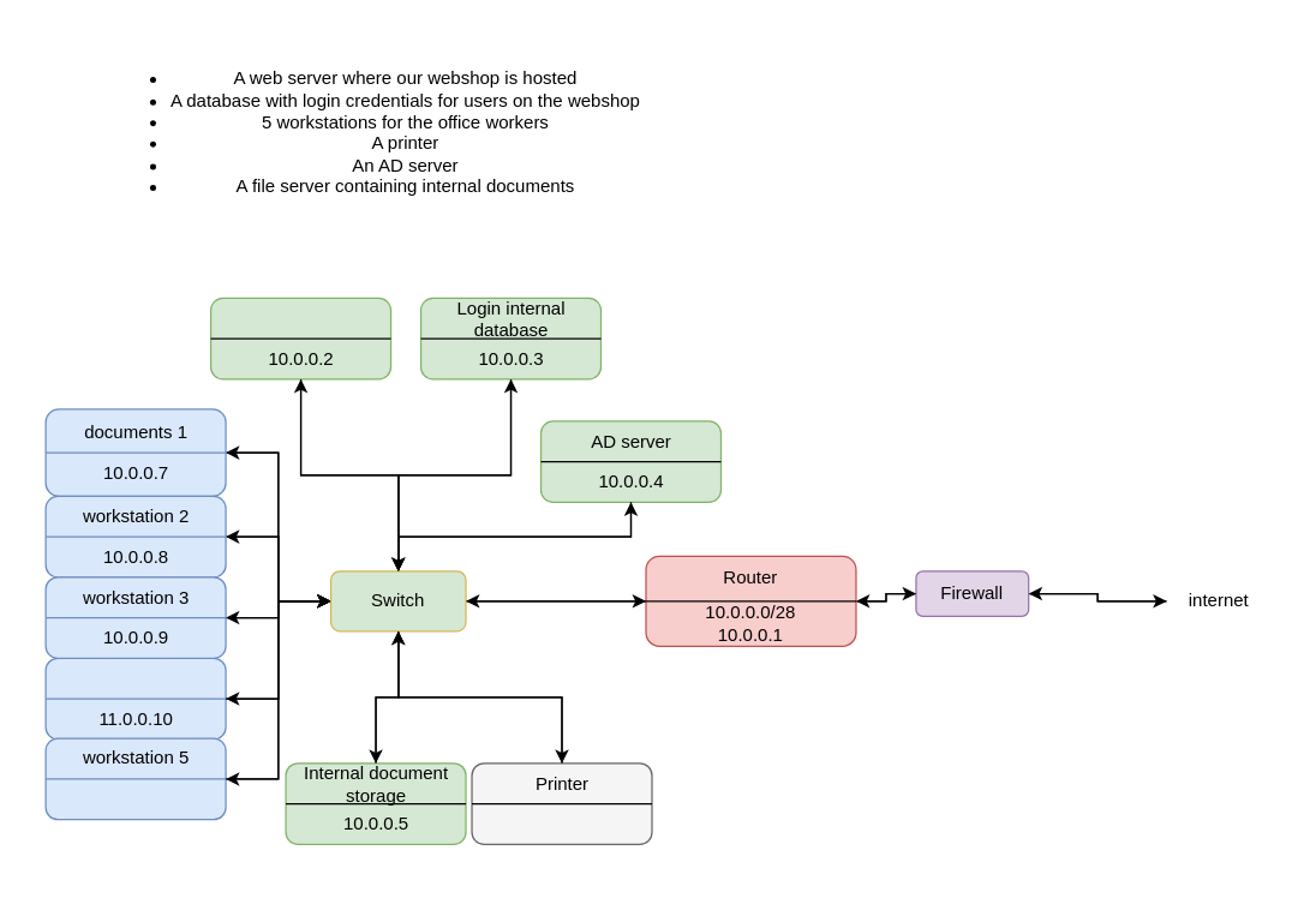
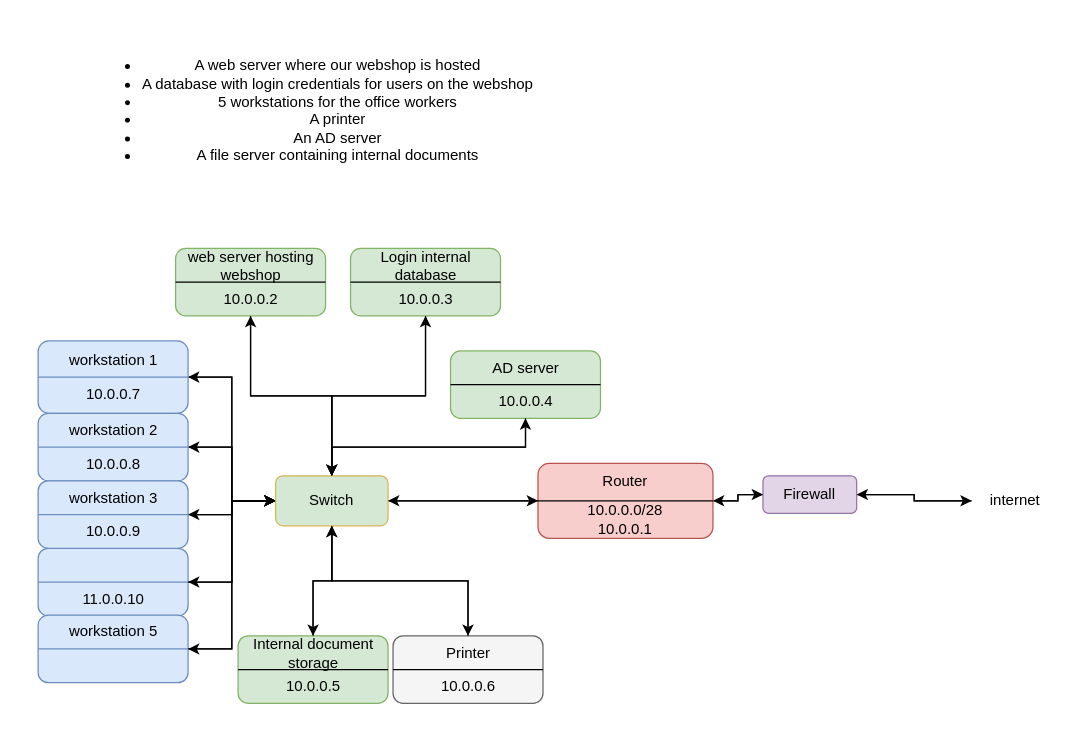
+ <mxCell id="23" value="web server hosting webshop" style="text;html=1;strokeColor=none;fillColor=none;align=center;verticalAlign=middle;whiteSpace=wrap;rounded=0;container=0;" vertex="1" parent="20"><mxGeometry x="8.571" y="18" width="102.857" height="27" as="geometry" /></mxCell>
- <mxCell id="63" value="documents 1" style="text;html=1;strokeColor=none;fillColor=none;align=center;verticalAlign=middle;whiteSpace=wrap;rounded=0;container=0;" parent="1" vertex="1"><mxGeometry x="38.571" y="274" width="102.857" height="27" as="geometry" /></mxCell>
+ <mxCell id="63" value="workstation 1" style="text;html=1;strokeColor=none;fillColor=none;align=center;verticalAlign=middle;whiteSpace=wrap;rounded=0;container=0;" parent="1" vertex="1"><mxGeometry x="38.571" y="274" width="102.857" height="27" as="geometry" /></mxCell>
+ <mxCell id="44" value="10.0.0.6" style="text;html=1;strokeColor=none;fillColor=none;align=center;verticalAlign=middle;whiteSpace=wrap;rounded=0;container=0;" vertex="1" parent="40"><mxGeometry x="8.571" y="45" width="102.857" height="27" as="geometry" /></mxCell>
